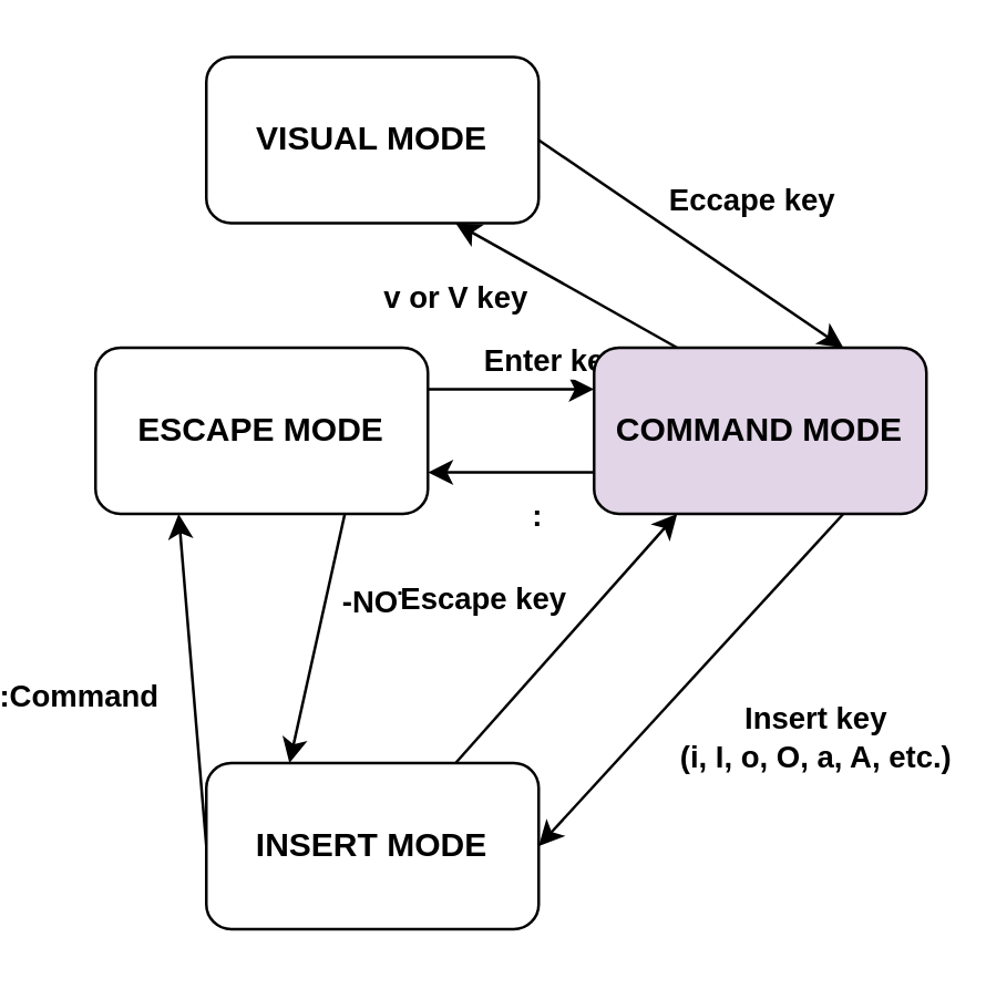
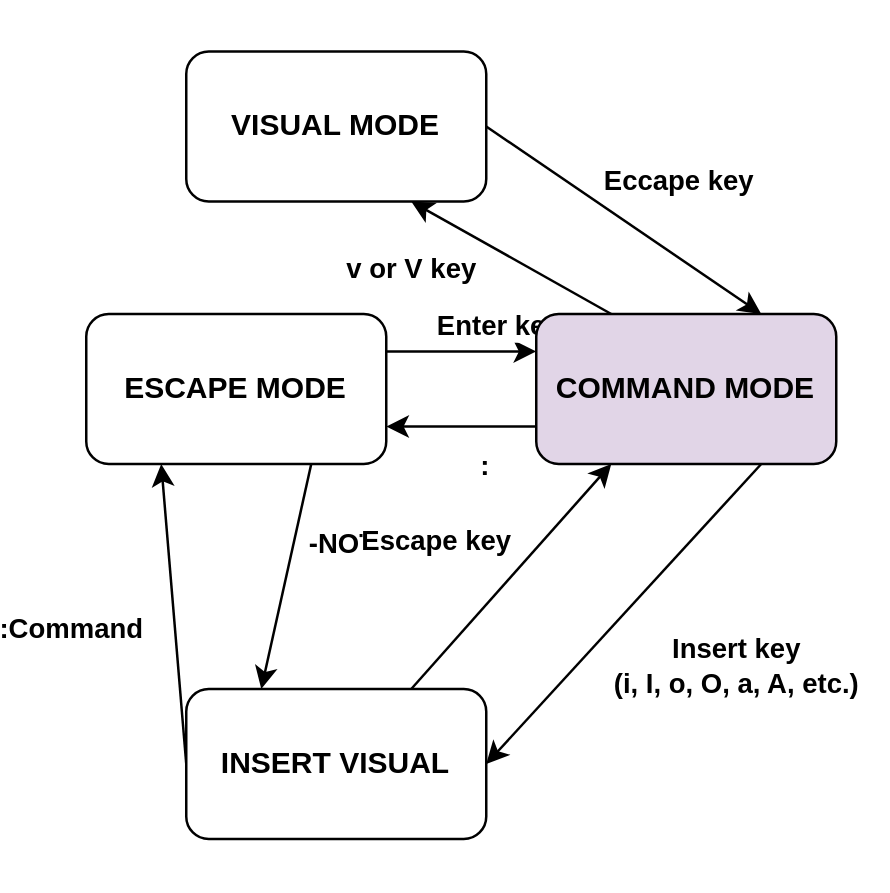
- <mxCell id="9" value="INSERT MODE" style="rounded=1;whiteSpace=wrap;html=1;fontStyle=1" vertex="1" parent="1"><mxGeometry x="60" y="275" width="120" height="60" as="geometry" /></mxCell>
+ <mxCell id="9" value="INSERT VISUAL" style="rounded=1;whiteSpace=wrap;html=1;fontStyle=1" vertex="1" parent="1"><mxGeometry x="60" y="275" width="120" height="60" as="geometry" /></mxCell>
